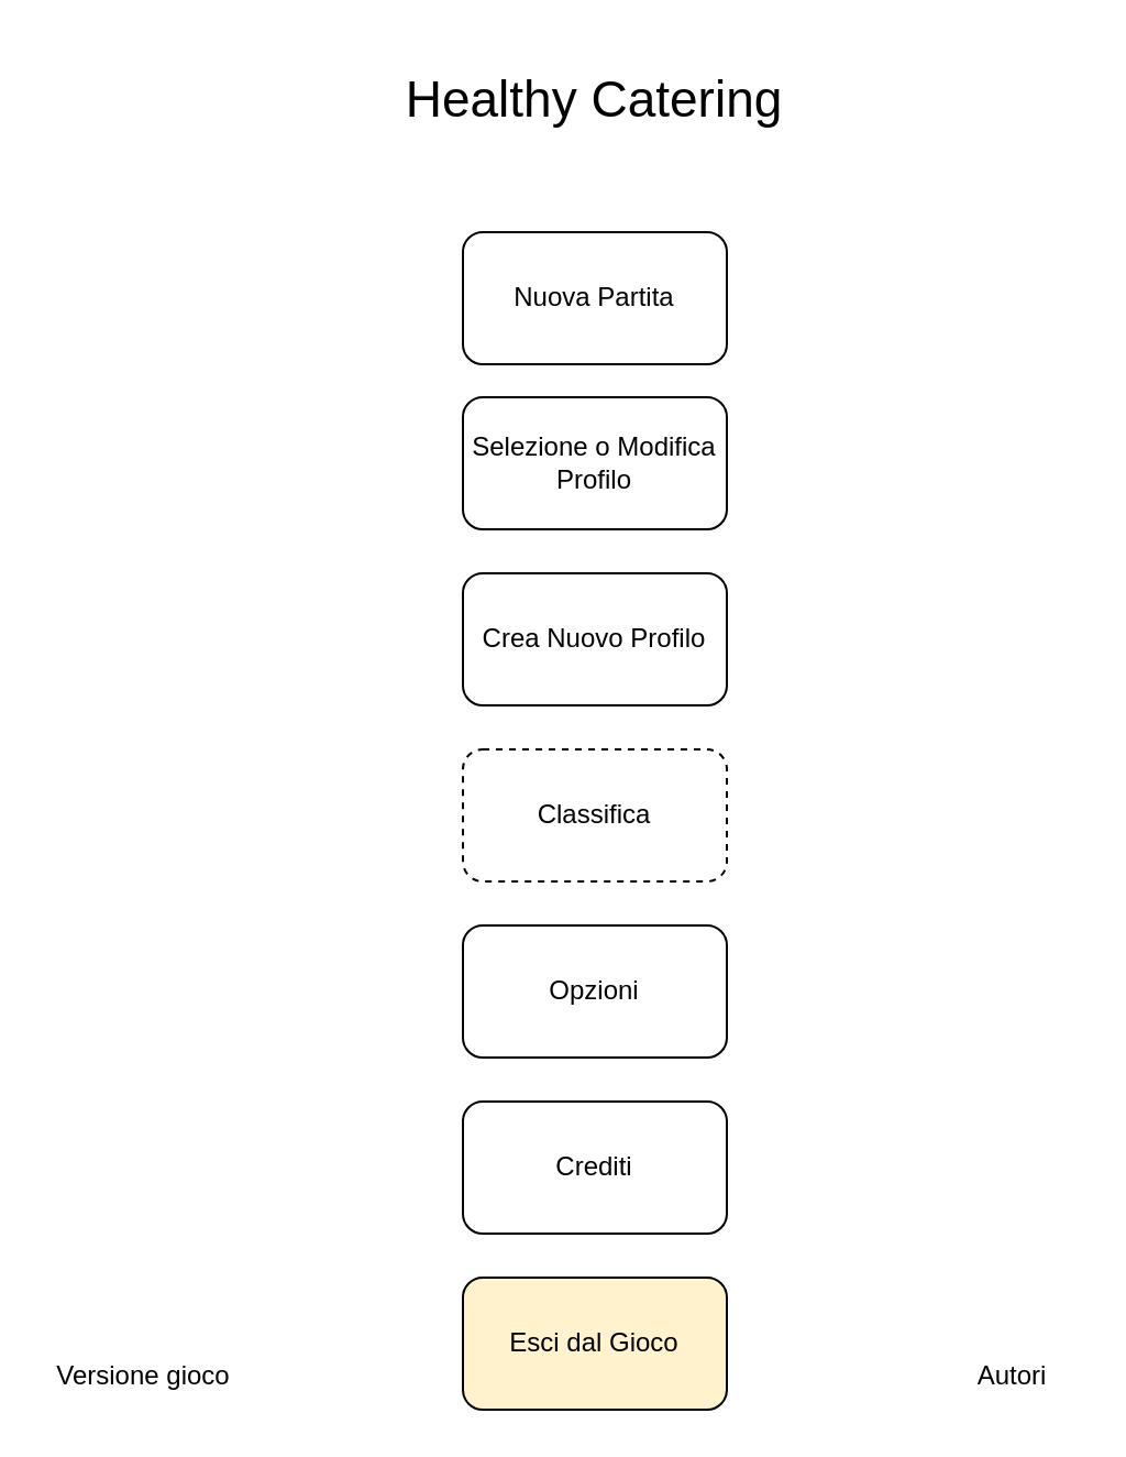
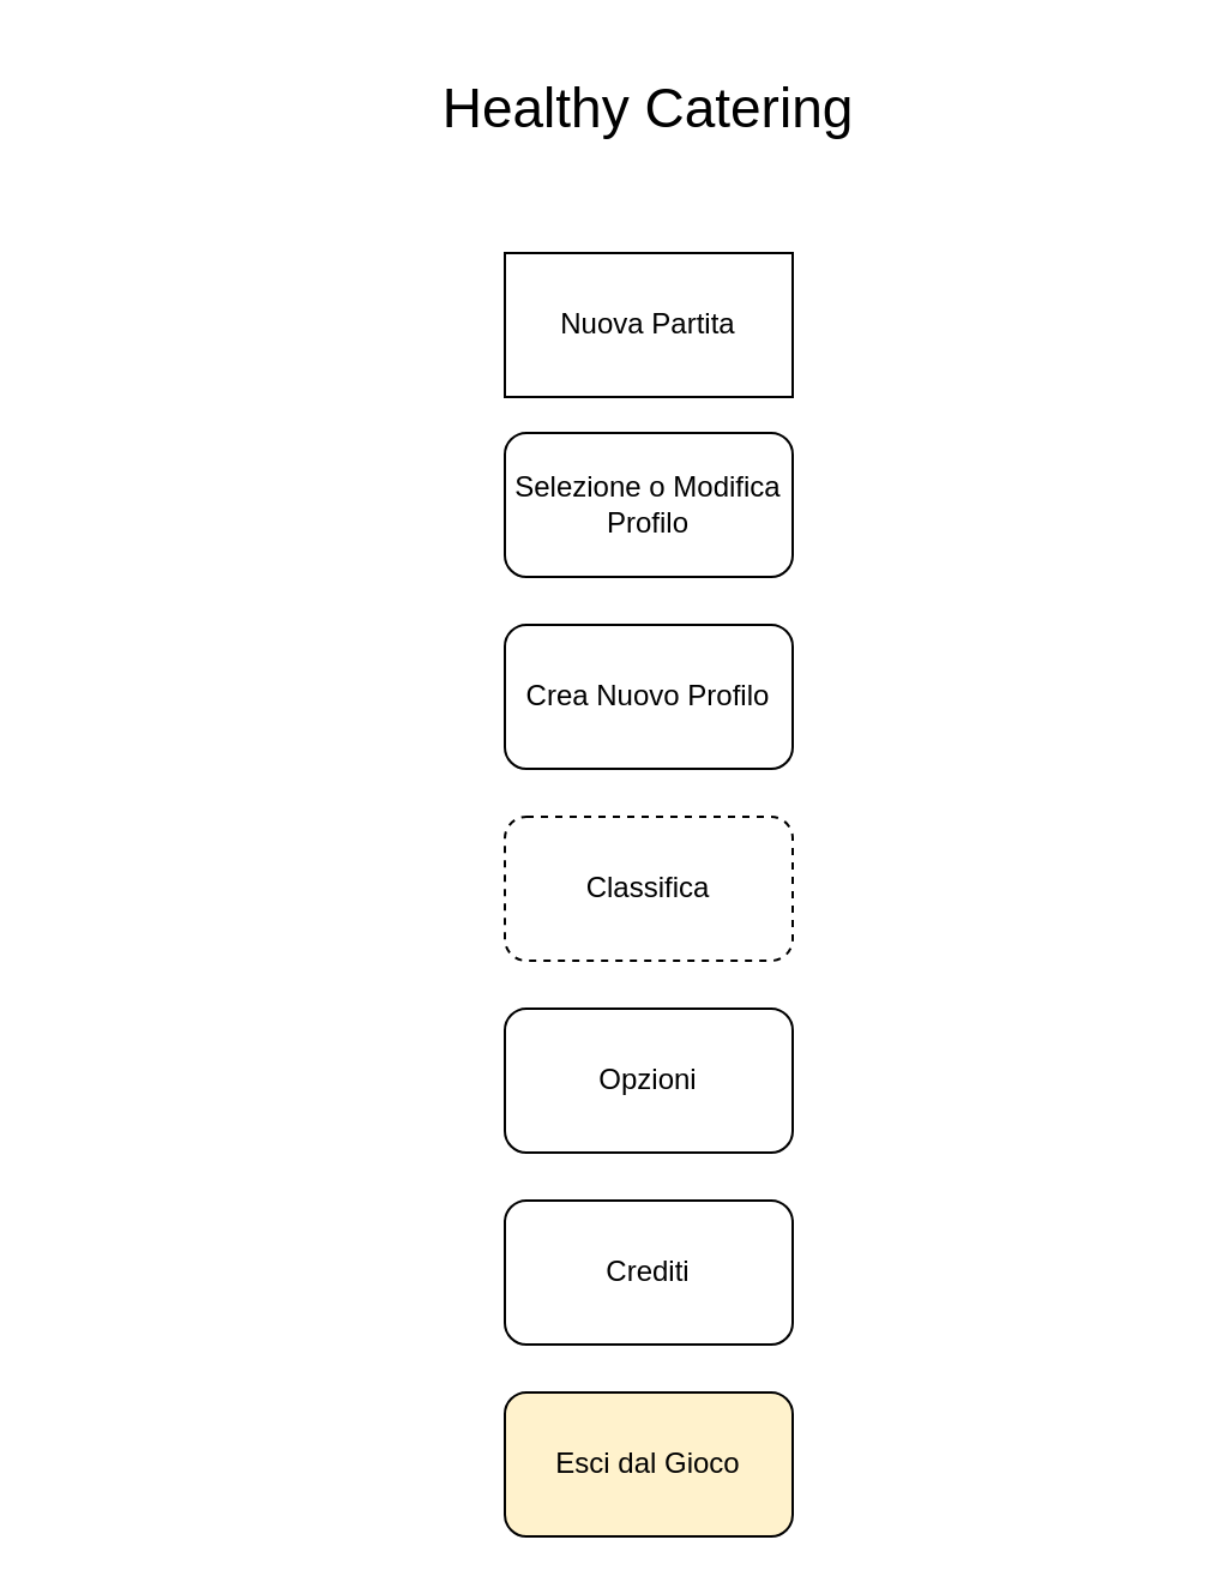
- <mxCell id="2" value="Nuova Partita" style="rounded=1;whiteSpace=wrap;html=1;" parent="1" vertex="1"><mxGeometry x="210" y="105" width="120" height="60" as="geometry" /></mxCell>
+ <mxCell id="2" value="Nuova Partita" style="whiteSpace=wrap;html=1;rounded=0;" parent="1" vertex="1"><mxGeometry x="210" y="105" width="120" height="60" as="geometry" /></mxCell>
- <mxCell id="10" value="Versione gioco" style="text;html=1;strokeColor=none;fillColor=none;align=center;verticalAlign=middle;whiteSpace=wrap;rounded=0;" vertex="1" parent="1"><mxGeometry x="20" y="610" width="90" height="30" as="geometry" /></mxCell>
- <mxCell id="11" value="Autori" style="text;html=1;strokeColor=none;fillColor=none;align=center;verticalAlign=middle;whiteSpace=wrap;rounded=0;" vertex="1" parent="1"><mxGeometry x="430" y="610" width="60" height="30" as="geometry" /></mxCell>
